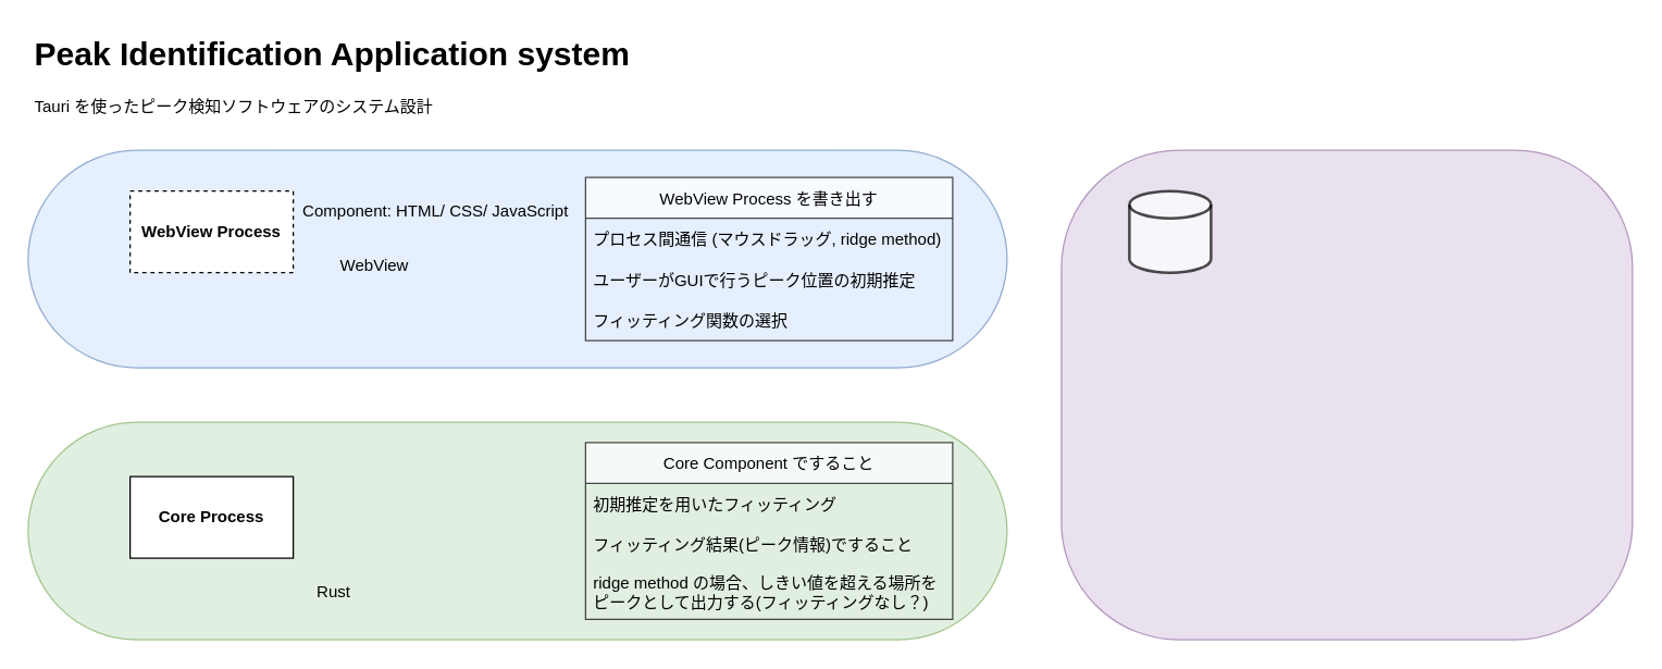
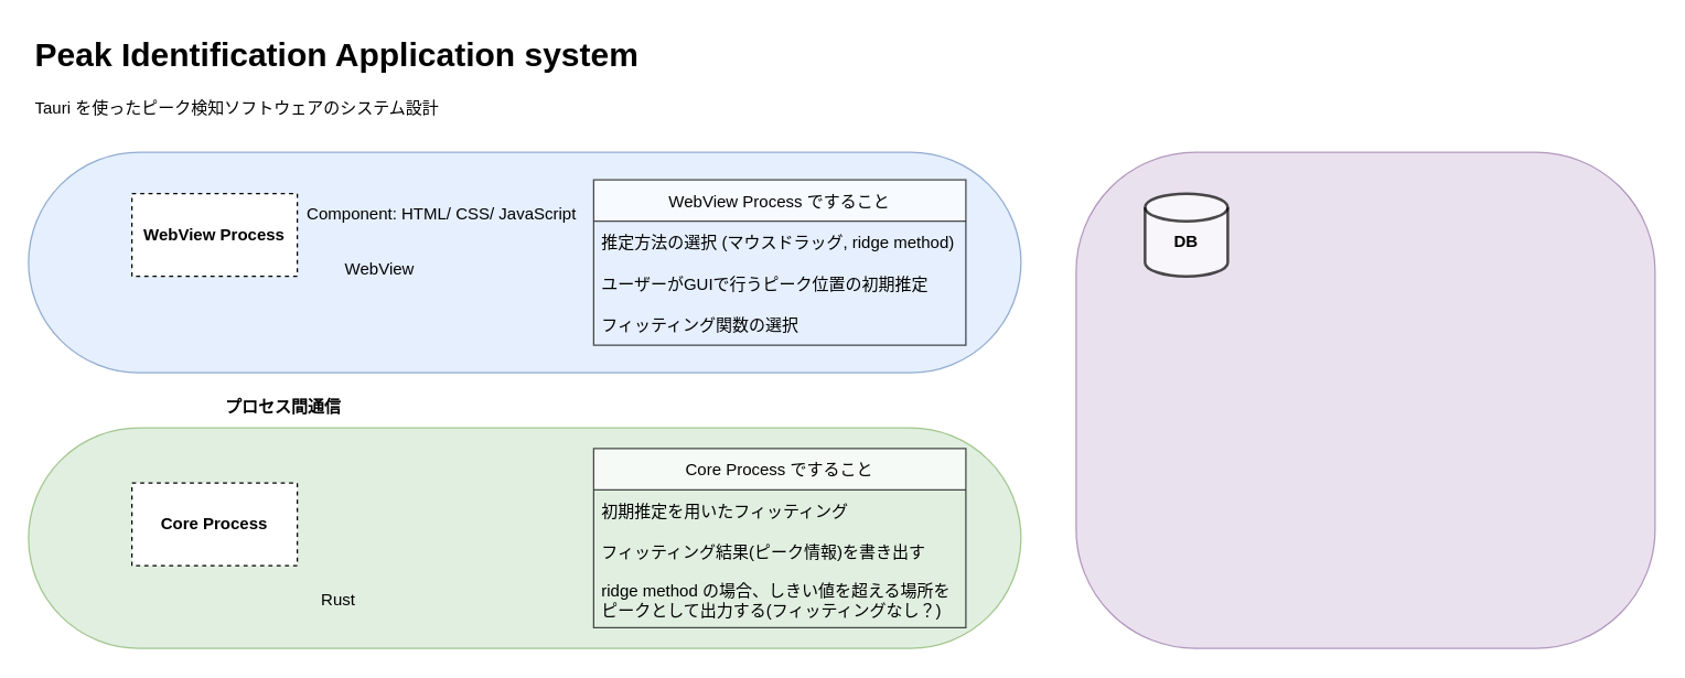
- <mxCell id="11" value="WebView Process を書き出す" style="swimlane;fontStyle=0;childLayout=stackLayout;horizontal=1;startSize=30;horizontalStack=0;resizeParent=1;resizeParentMax=0;resizeLast=0;collapsible=1;marginBottom=0;opacity=70;" vertex="1" parent="1"><mxGeometry x="430" y="130" width="270" height="120" as="geometry" /></mxCell>
+ <mxCell id="11" value="WebView Process ですること" style="swimlane;fontStyle=0;childLayout=stackLayout;horizontal=1;startSize=30;horizontalStack=0;resizeParent=1;resizeParentMax=0;resizeLast=0;collapsible=1;marginBottom=0;opacity=70;" vertex="1" parent="1"><mxGeometry x="430" y="130" width="270" height="120" as="geometry" /></mxCell>
+ <mxCell id="21" value="DB" style="text;html=1;strokeColor=none;fillColor=none;align=center;verticalAlign=middle;whiteSpace=wrap;rounded=0;opacity=70;fontStyle=1" vertex="1" parent="1"><mxGeometry x="830" y="160" width="60" height="30" as="geometry" /></mxCell>
- <mxCell id="12" value="プロセス間通信 (マウスドラッグ, ridge method)" style="text;strokeColor=none;fillColor=none;align=left;verticalAlign=middle;spacingLeft=4;spacingRight=4;overflow=hidden;points=[[0,0.5],[1,0.5]];portConstraint=eastwest;rotatable=0;opacity=70;" vertex="1" parent="11"><mxGeometry y="30" width="270" height="30" as="geometry" /></mxCell>
+ <mxCell id="12" value="推定方法の選択 (マウスドラッグ, ridge method)" style="text;strokeColor=none;fillColor=none;align=left;verticalAlign=middle;spacingLeft=4;spacingRight=4;overflow=hidden;points=[[0,0.5],[1,0.5]];portConstraint=eastwest;rotatable=0;opacity=70;" vertex="1" parent="11"><mxGeometry y="30" width="270" height="30" as="geometry" /></mxCell>
+ <mxCell id="2" value="プロセス間通信" style="text;html=1;strokeColor=none;fillColor=none;align=center;verticalAlign=middle;whiteSpace=wrap;rounded=0;opacity=70;fontStyle=1" vertex="1" parent="1"><mxGeometry x="150" y="280" width="110" height="30" as="geometry" /></mxCell>
- <mxCell id="15" value="Core Component ですること" style="swimlane;fontStyle=0;childLayout=stackLayout;horizontal=1;startSize=30;horizontalStack=0;resizeParent=1;resizeParentMax=0;resizeLast=0;collapsible=1;marginBottom=0;opacity=70;" vertex="1" parent="1"><mxGeometry x="430" y="325" width="270" height="130" as="geometry" /></mxCell>
+ <mxCell id="15" value="Core Process ですること" style="swimlane;fontStyle=0;childLayout=stackLayout;horizontal=1;startSize=30;horizontalStack=0;resizeParent=1;resizeParentMax=0;resizeLast=0;collapsible=1;marginBottom=0;opacity=70;" vertex="1" parent="1"><mxGeometry x="430" y="325" width="270" height="130" as="geometry" /></mxCell>
- <mxCell id="7" value="Core Process" style="rounded=0;whiteSpace=wrap;html=1;fontStyle=1" vertex="1" parent="1"><mxGeometry x="95" y="350" width="120" height="60" as="geometry" /></mxCell>
+ <mxCell id="7" value="Core Process" style="rounded=0;whiteSpace=wrap;html=1;fontStyle=1;dashed=1;" vertex="1" parent="1"><mxGeometry x="95" y="350" width="120" height="60" as="geometry" /></mxCell>
- <mxCell id="17" value="フィッティング結果(ピーク情報)ですること" style="text;strokeColor=none;fillColor=none;align=left;verticalAlign=middle;spacingLeft=4;spacingRight=4;overflow=hidden;points=[[0,0.5],[1,0.5]];portConstraint=eastwest;rotatable=0;opacity=70;" vertex="1" parent="15"><mxGeometry y="60" width="270" height="30" as="geometry" /></mxCell>
+ <mxCell id="17" value="フィッティング結果(ピーク情報)を書き出す" style="text;strokeColor=none;fillColor=none;align=left;verticalAlign=middle;spacingLeft=4;spacingRight=4;overflow=hidden;points=[[0,0.5],[1,0.5]];portConstraint=eastwest;rotatable=0;opacity=70;" vertex="1" parent="15"><mxGeometry y="60" width="270" height="30" as="geometry" /></mxCell>
